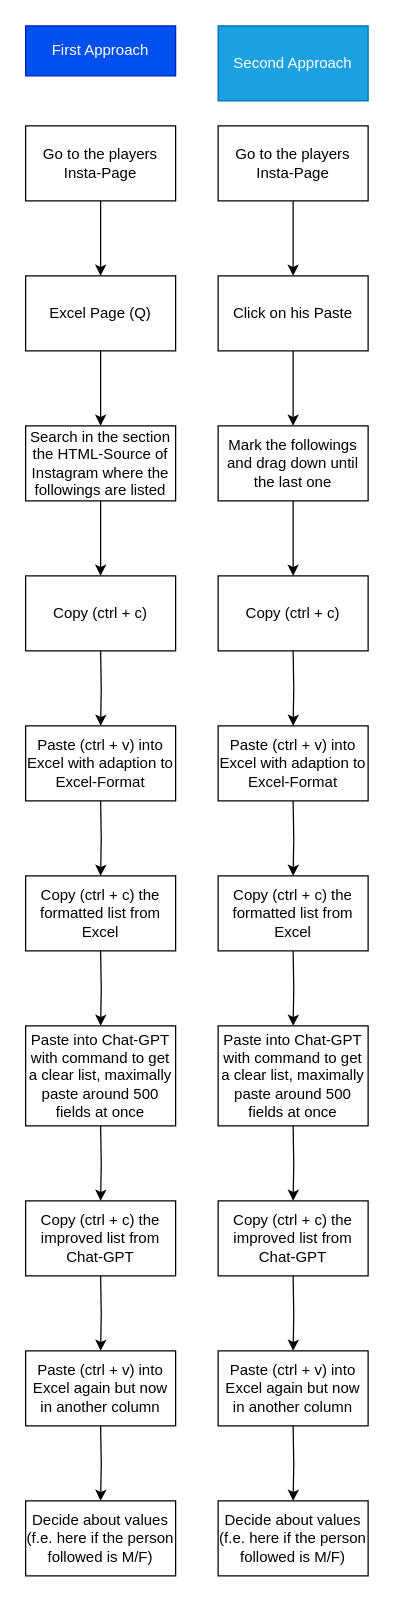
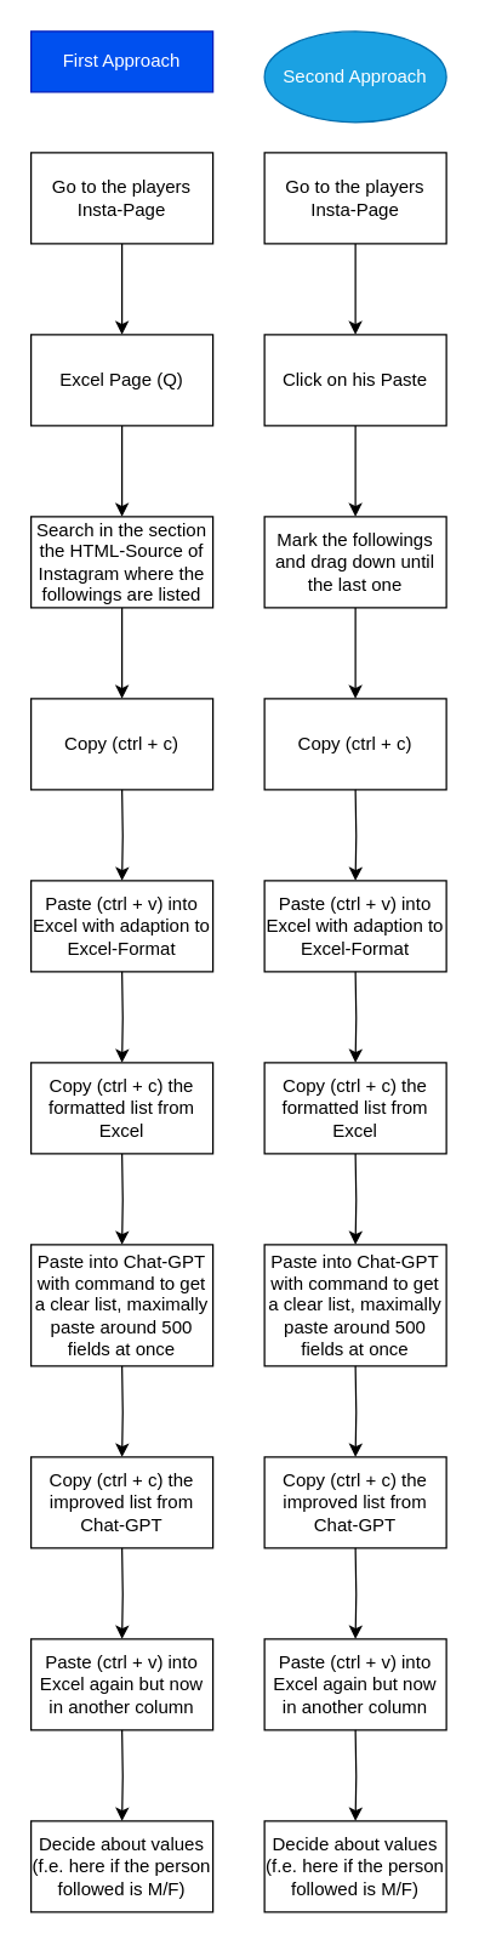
- <mxCell id="6" value="Second Approach" style="rounded=0;whiteSpace=wrap;html=1;fillColor=#1ba1e2;fontColor=#ffffff;strokeColor=#006EAF;" vertex="1" parent="1"><mxGeometry x="174" width="120" height="60" as="geometry" y="20" /></mxCell>
+ <mxCell id="6" value="Second Approach" style="ellipse;whiteSpace=wrap;html=1;fillColor=#1ba1e2;fontColor=#ffffff;strokeColor=#006EAF;" vertex="1" parent="1"><mxGeometry x="174" width="120" height="60" as="geometry" y="20" /></mxCell>
